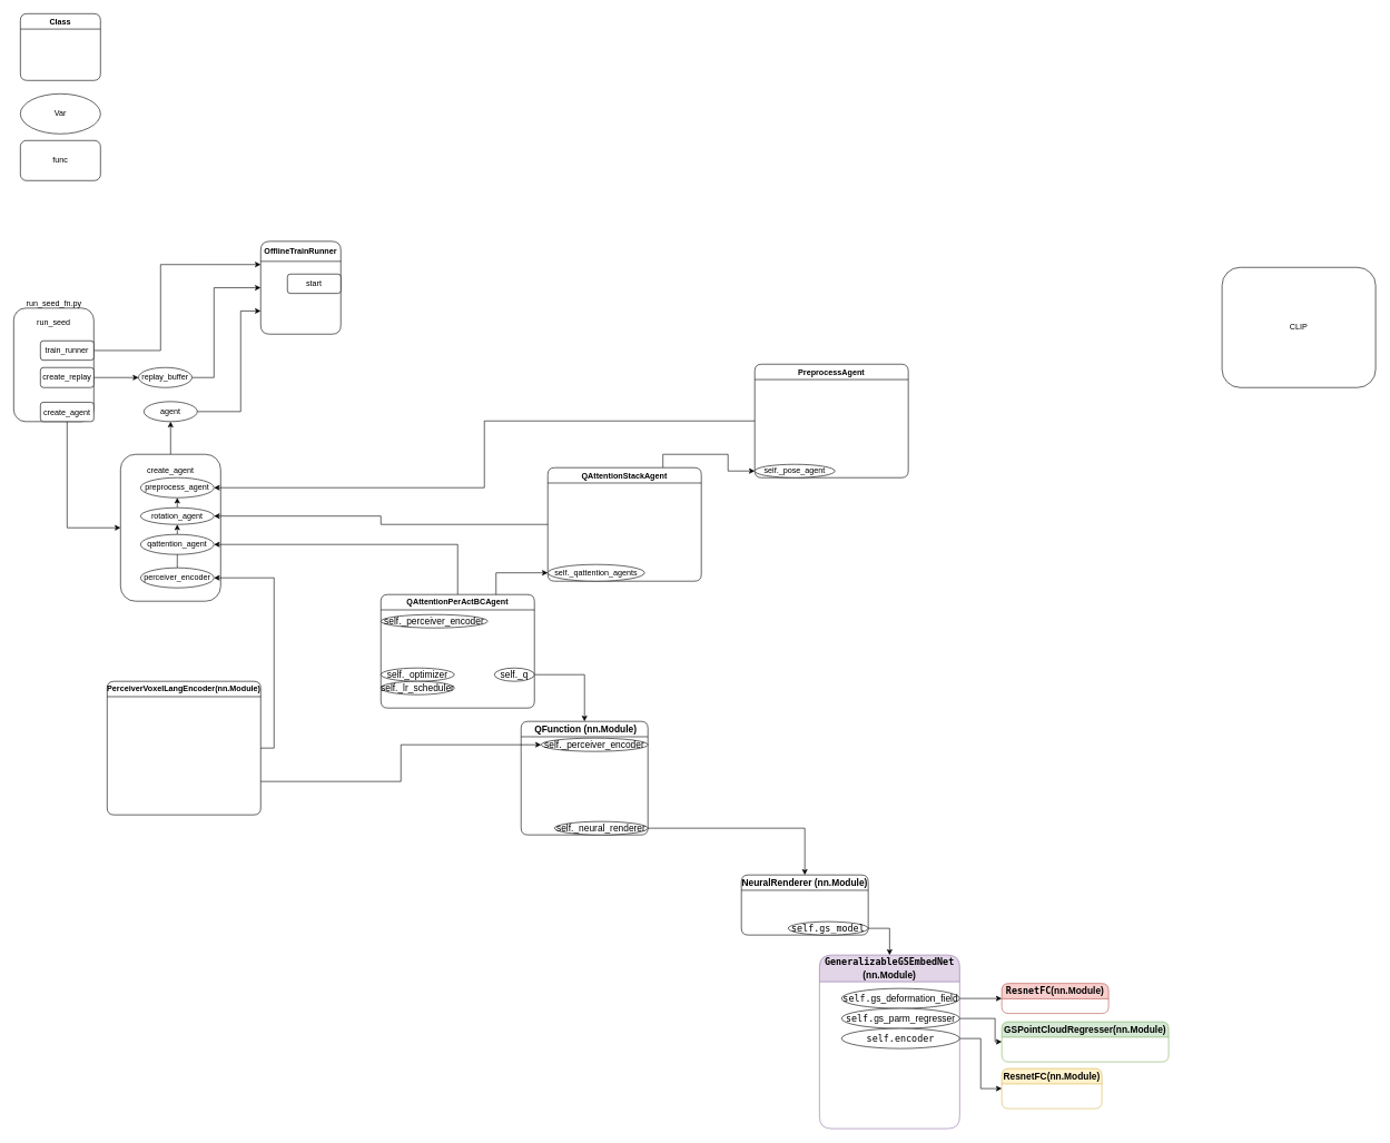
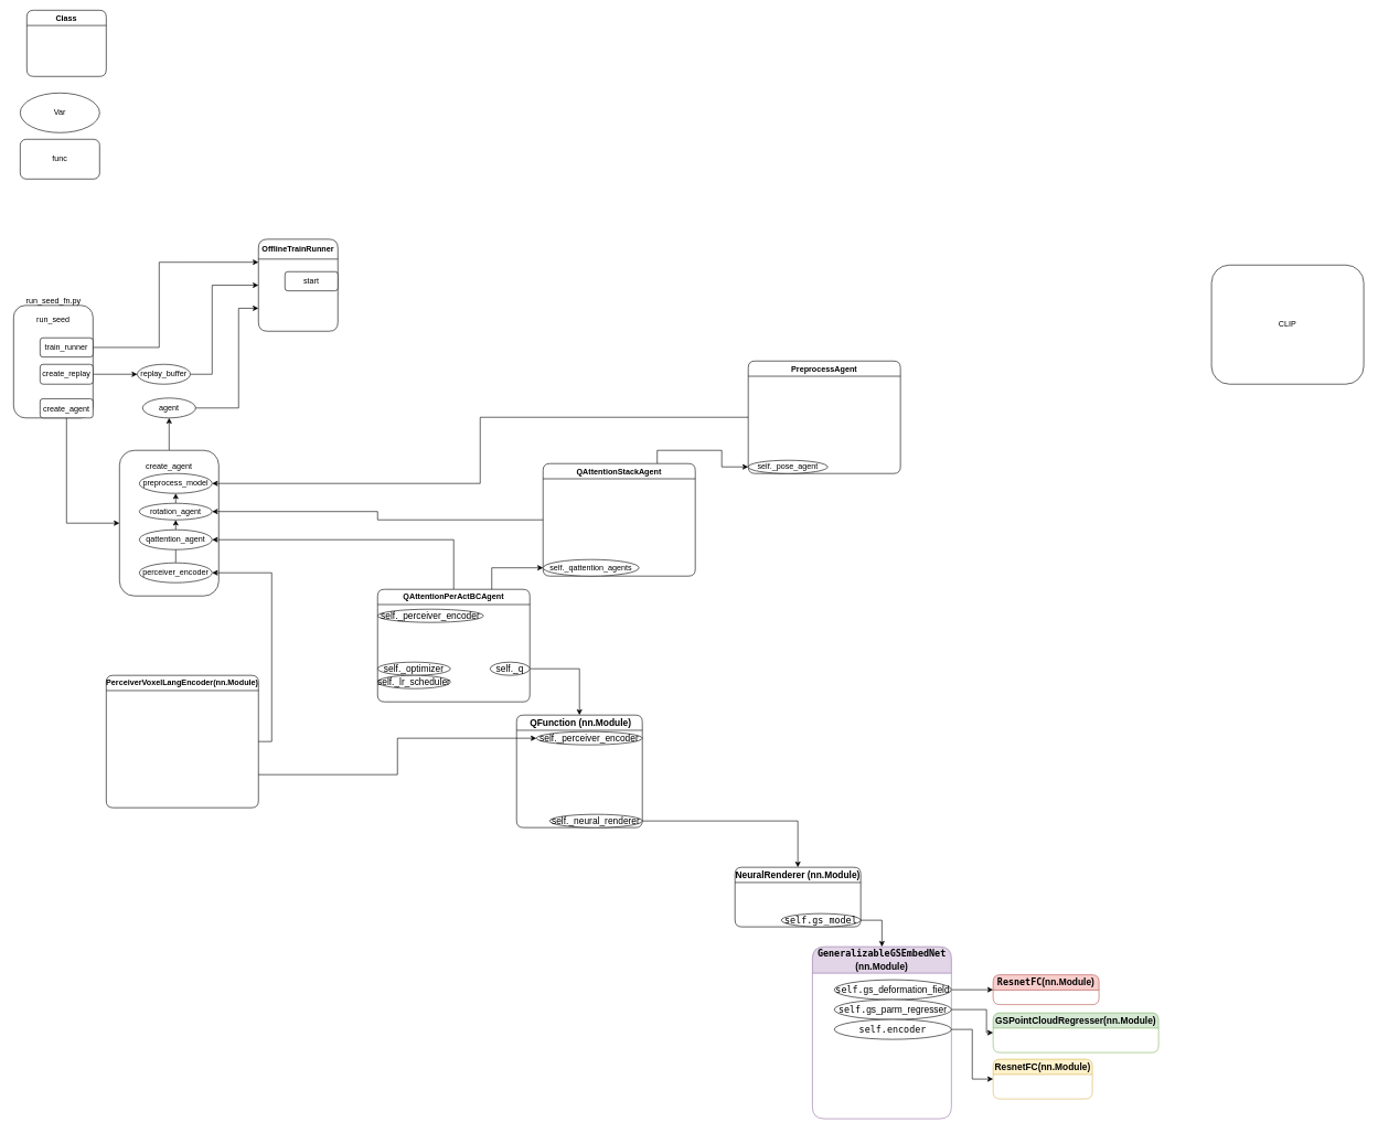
- <mxCell id="59" value="Class" style="rounded=1;whiteSpace=wrap;html=1;shape=swimlane;fontStyle=1;startSize=23;" parent="1" vertex="1"><mxGeometry x="30" y="20" width="120" height="100" as="geometry" /></mxCell>
+ <mxCell id="59" value="Class" style="rounded=1;whiteSpace=wrap;html=1;shape=swimlane;fontStyle=1;startSize=23;" parent="1" vertex="1"><mxGeometry x="40" y="15" width="120" height="100" as="geometry" /></mxCell>
- <mxCell id="27" value="preprocess_agent" style="rounded=1;whiteSpace=wrap;html=1;shape=ellipse;perimeter=ellipsePerimeter;" parent="1" vertex="1"><mxGeometry x="210" y="715" width="110" height="30" as="geometry" /></mxCell>
+ <mxCell id="27" value="preprocess_model" style="rounded=1;whiteSpace=wrap;html=1;shape=ellipse;perimeter=ellipsePerimeter;" parent="1" vertex="1"><mxGeometry x="210" y="715" width="110" height="30" as="geometry" /></mxCell>
